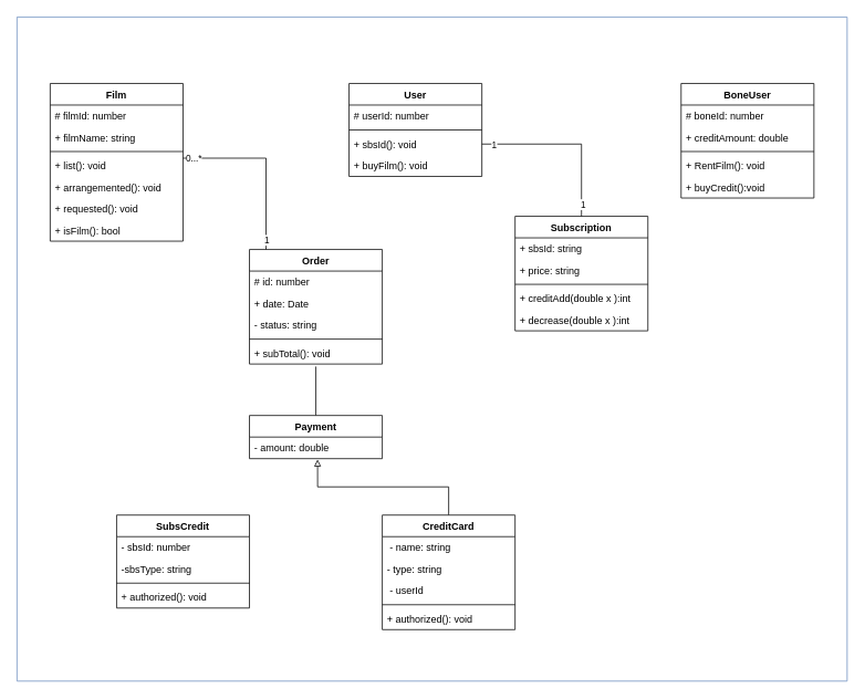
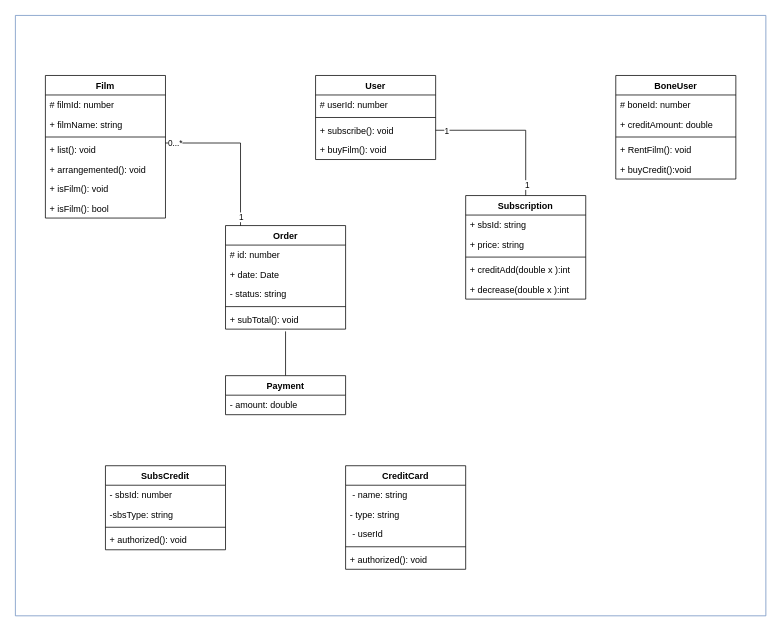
- <mxCell id="13" value="+ sbsId(): void" style="text;strokeColor=none;fillColor=none;align=left;verticalAlign=top;spacingLeft=4;spacingRight=4;overflow=hidden;rotatable=0;points=[[0,0.5],[1,0.5]];portConstraint=eastwest;" vertex="1" parent="10"><mxGeometry y="60" width="160" height="26" as="geometry" /></mxCell>
+ <mxCell id="13" value="+ subscribe(): void" style="text;strokeColor=none;fillColor=none;align=left;verticalAlign=top;spacingLeft=4;spacingRight=4;overflow=hidden;rotatable=0;points=[[0,0.5],[1,0.5]];portConstraint=eastwest;" vertex="1" parent="10"><mxGeometry y="60" width="160" height="26" as="geometry" /></mxCell>
- <mxCell id="8" value="+ requested(): void" style="text;strokeColor=none;fillColor=none;align=left;verticalAlign=top;spacingLeft=4;spacingRight=4;overflow=hidden;rotatable=0;points=[[0,0.5],[1,0.5]];portConstraint=eastwest;" vertex="1" parent="2"><mxGeometry y="138" width="160" height="26" as="geometry" /></mxCell>
+ <mxCell id="8" value="+ isFilm(): void" style="text;strokeColor=none;fillColor=none;align=left;verticalAlign=top;spacingLeft=4;spacingRight=4;overflow=hidden;rotatable=0;points=[[0,0.5],[1,0.5]];portConstraint=eastwest;" vertex="1" parent="2"><mxGeometry y="138" width="160" height="26" as="geometry" /></mxCell>
- <mxCell id="47" style="edgeStyle=orthogonalEdgeStyle;rounded=0;orthogonalLoop=1;jettySize=auto;html=1;exitX=0.5;exitY=0;exitDx=0;exitDy=0;entryX=0.513;entryY=1.038;entryDx=0;entryDy=0;entryPerimeter=0;endArrow=block;endFill=0;" edge="1" parent="1" source="48" target="41"><mxGeometry relative="1" as="geometry" /></mxCell>
